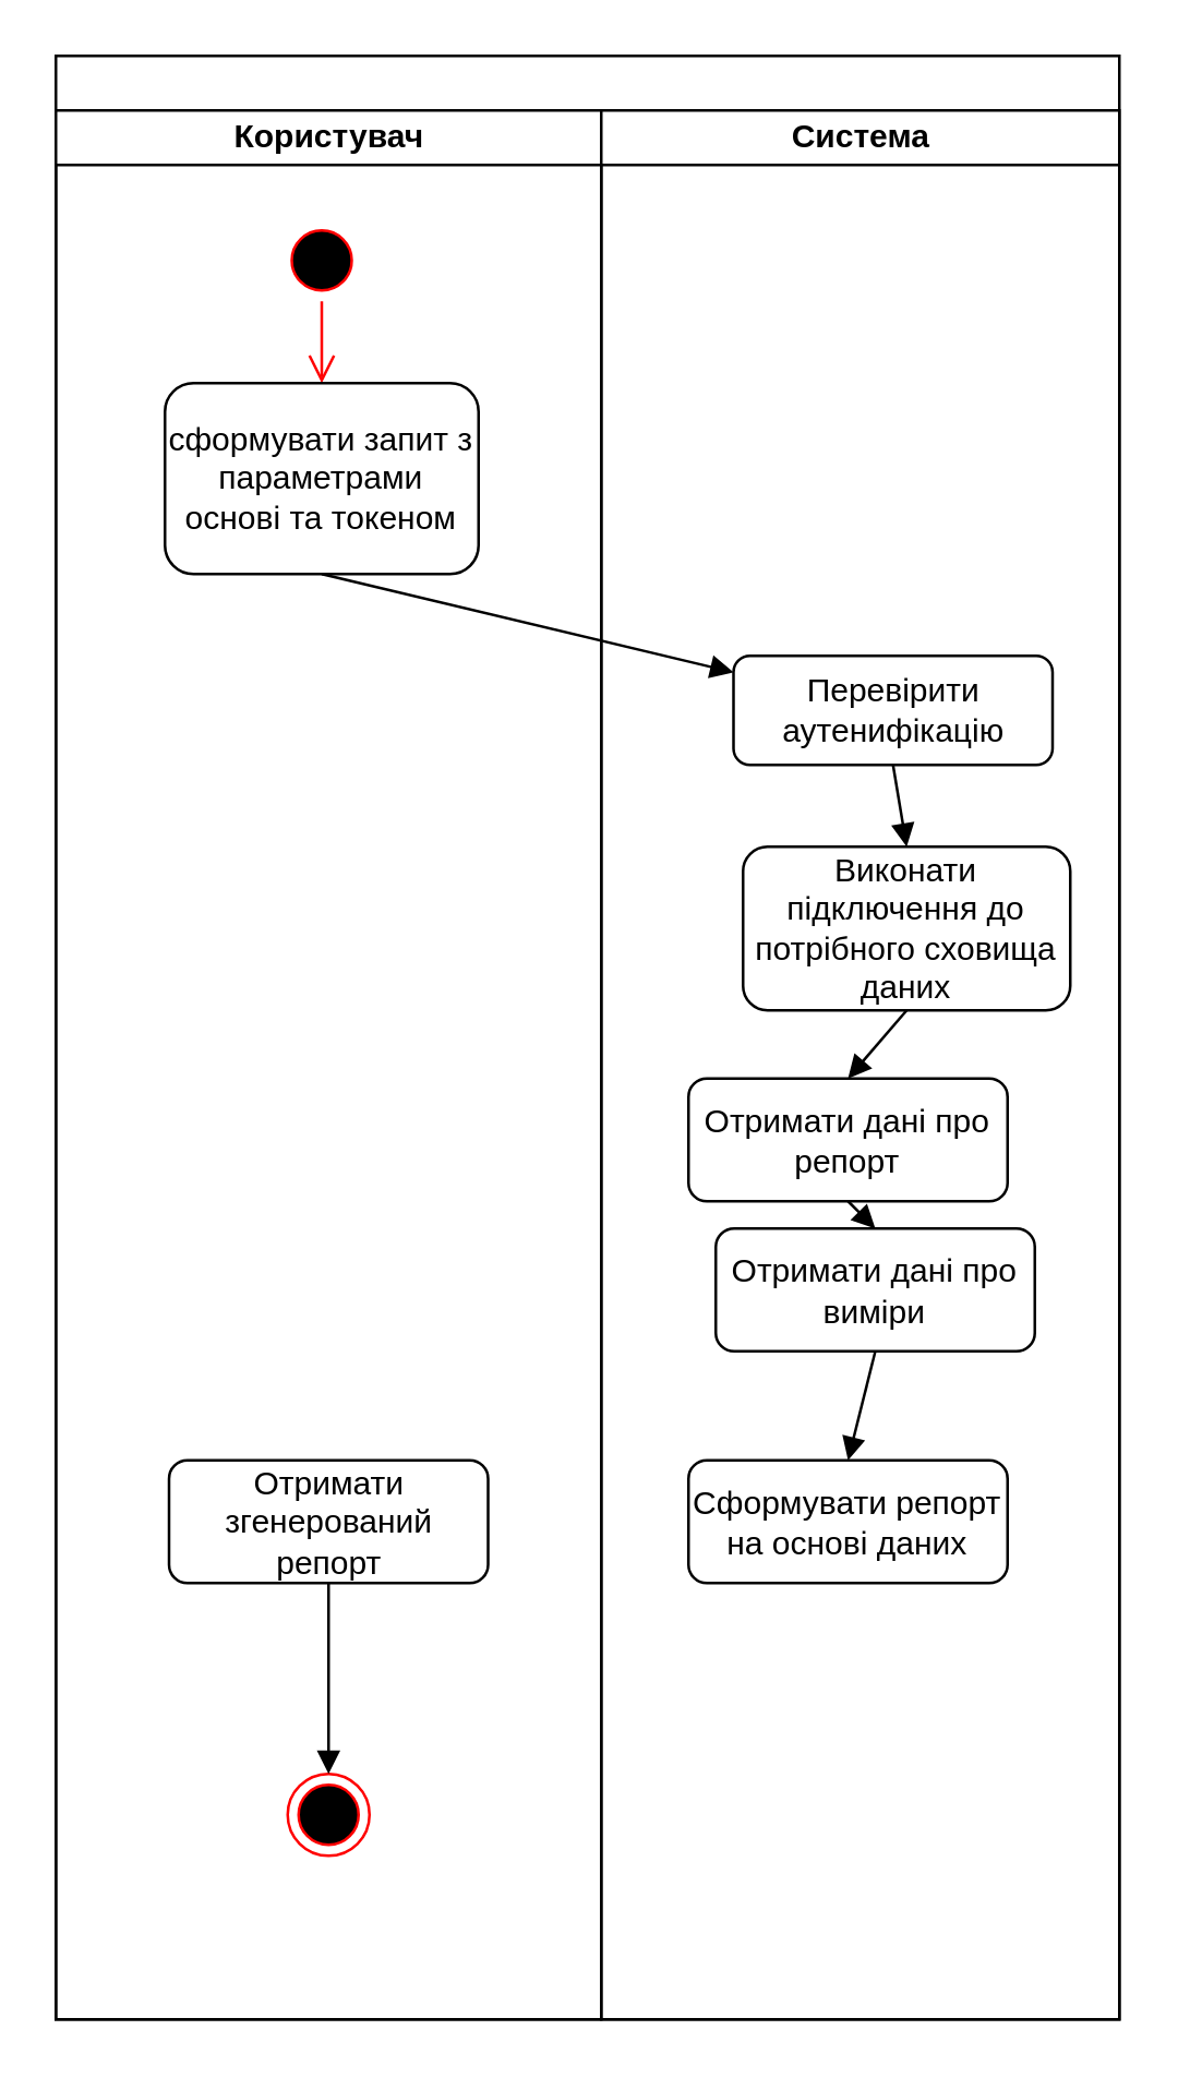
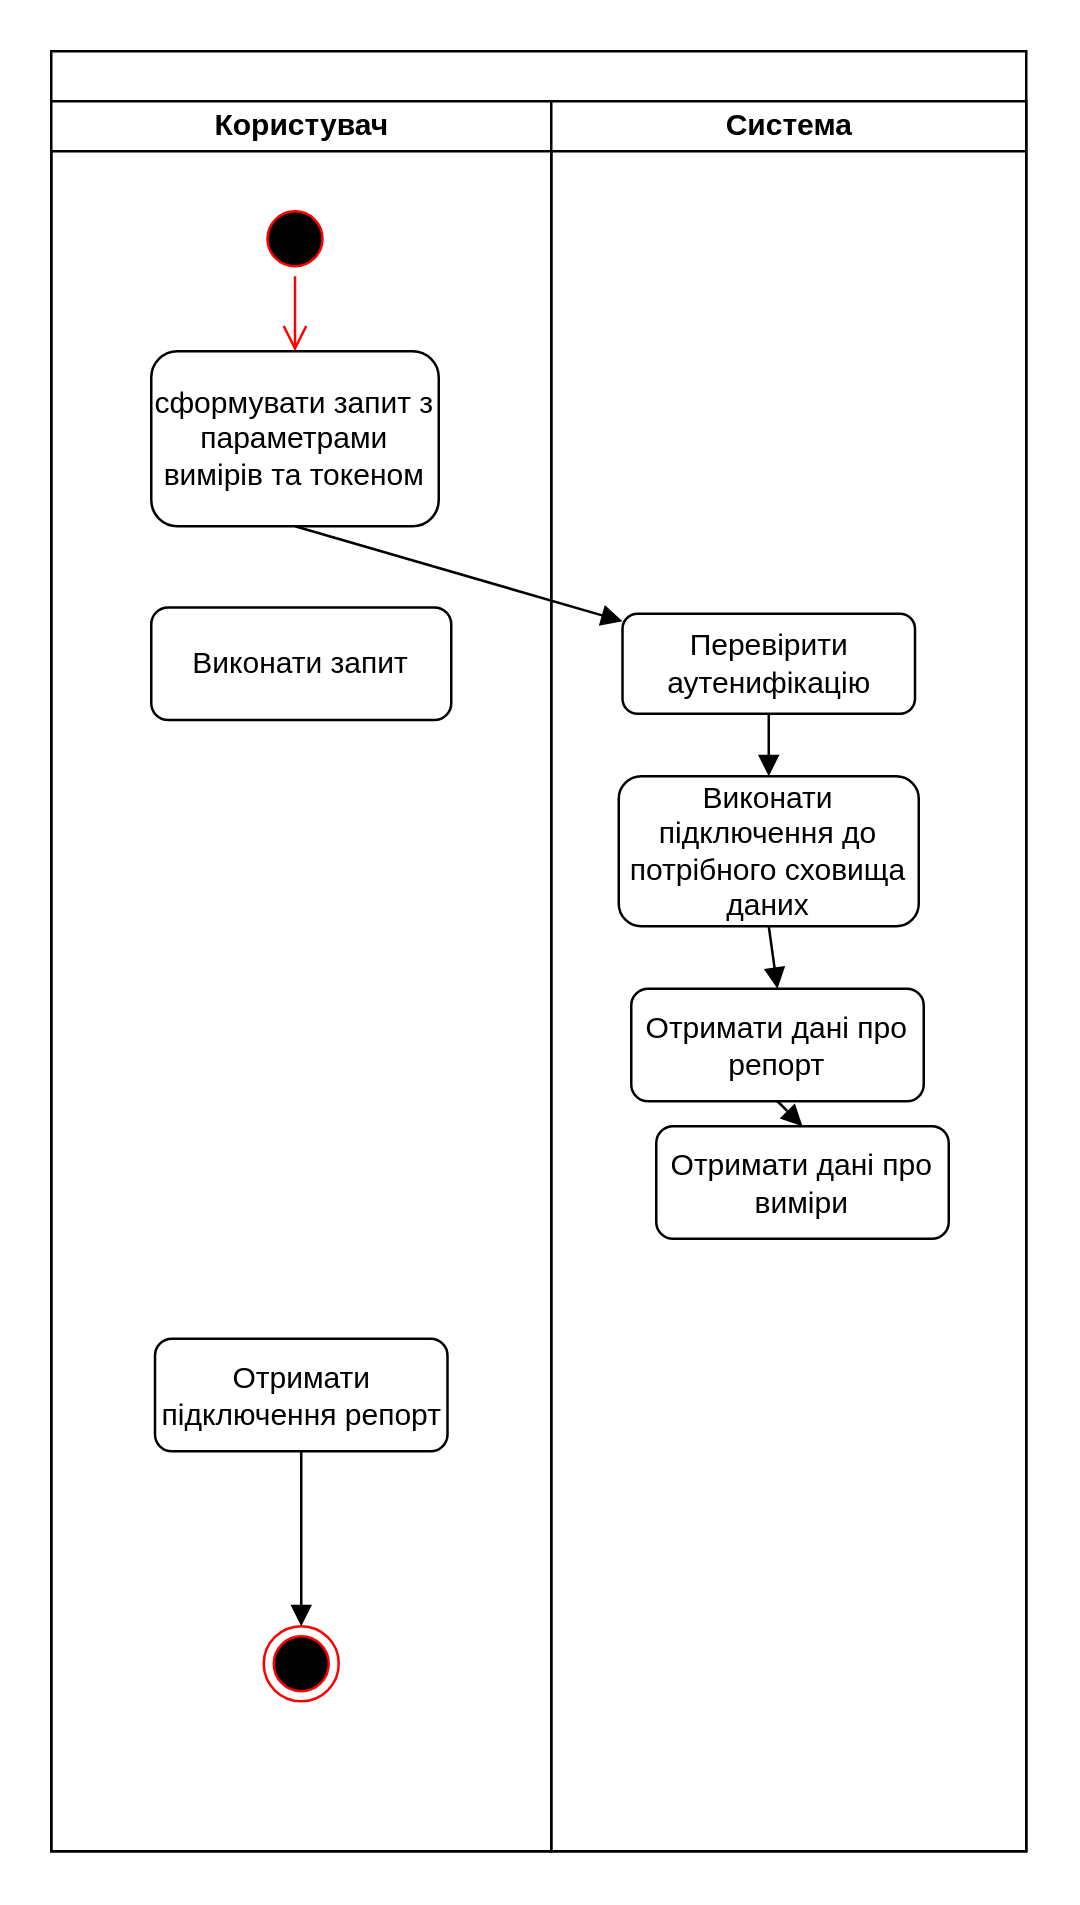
- <mxCell id="6" value="сформувати запит з параметрами основі та токеном" style="shape=ext;rounded=1;html=1;whiteSpace=wrap;" vertex="1" parent="3"><mxGeometry x="40" y="100" width="115" height="70" as="geometry" /></mxCell>
+ <mxCell id="6" value="сформувати запит з параметрами вимірів та токеном" style="shape=ext;rounded=1;html=1;whiteSpace=wrap;" vertex="1" parent="3"><mxGeometry x="40" y="100" width="115" height="70" as="geometry" /></mxCell>
- <mxCell id="13" value="Перевірити аутенифікацію" style="shape=ext;rounded=1;html=1;whiteSpace=wrap;" vertex="1" parent="12"><mxGeometry x="48.5" y="200" width="117" height="40" as="geometry" /></mxCell>
+ <mxCell id="13" value="Перевірити аутенифікацію" style="shape=ext;rounded=1;html=1;whiteSpace=wrap;" vertex="1" parent="12"><mxGeometry x="28.5" y="205" width="117" height="40" as="geometry" /></mxCell>
+ <mxCell id="7" value="Виконати запит" style="shape=ext;rounded=1;html=1;whiteSpace=wrap;" vertex="1" parent="3"><mxGeometry x="40" y="202.5" width="120" height="45" as="geometry" /></mxCell>
- <mxCell id="14" value="Виконати підключення до потрібного сховища даних" style="shape=ext;rounded=1;html=1;whiteSpace=wrap;" vertex="1" parent="12"><mxGeometry x="52" y="270" width="120" height="60" as="geometry" /></mxCell>
+ <mxCell id="14" value="Виконати підключення до потрібного сховища даних" style="shape=ext;rounded=1;html=1;whiteSpace=wrap;" vertex="1" parent="12"><mxGeometry x="27" y="270" width="120" height="60" as="geometry" /></mxCell>
- <mxCell id="21" value="" style="endArrow=block;endFill=1;endSize=6;html=1;exitX=0.5;exitY=1;exitDx=0;exitDy=0;entryX=0.5;entryY=0;entryDx=0;entryDy=0;" edge="1" parent="12" source="16" target="17"><mxGeometry width="100" relative="1" as="geometry"><mxPoint y="265" as="sourcePoint" /><mxPoint x="69" y="265" as="targetPoint" /></mxGeometry></mxCell>
- <mxCell id="17" value="Сформувати репорт на основі даних" style="shape=ext;rounded=1;html=1;whiteSpace=wrap;" vertex="1" parent="12"><mxGeometry x="32" y="495" width="117" height="45" as="geometry" /></mxCell>
- <mxCell id="9" value="Отримати згенерований репорт" style="shape=ext;rounded=1;html=1;whiteSpace=wrap;" vertex="1" parent="3"><mxGeometry x="41.5" y="495" width="117" height="45" as="geometry" /></mxCell>
+ <mxCell id="9" value="Отримати підключення репорт" style="shape=ext;rounded=1;html=1;whiteSpace=wrap;" vertex="1" parent="3"><mxGeometry x="41.5" y="495" width="117" height="45" as="geometry" /></mxCell>
